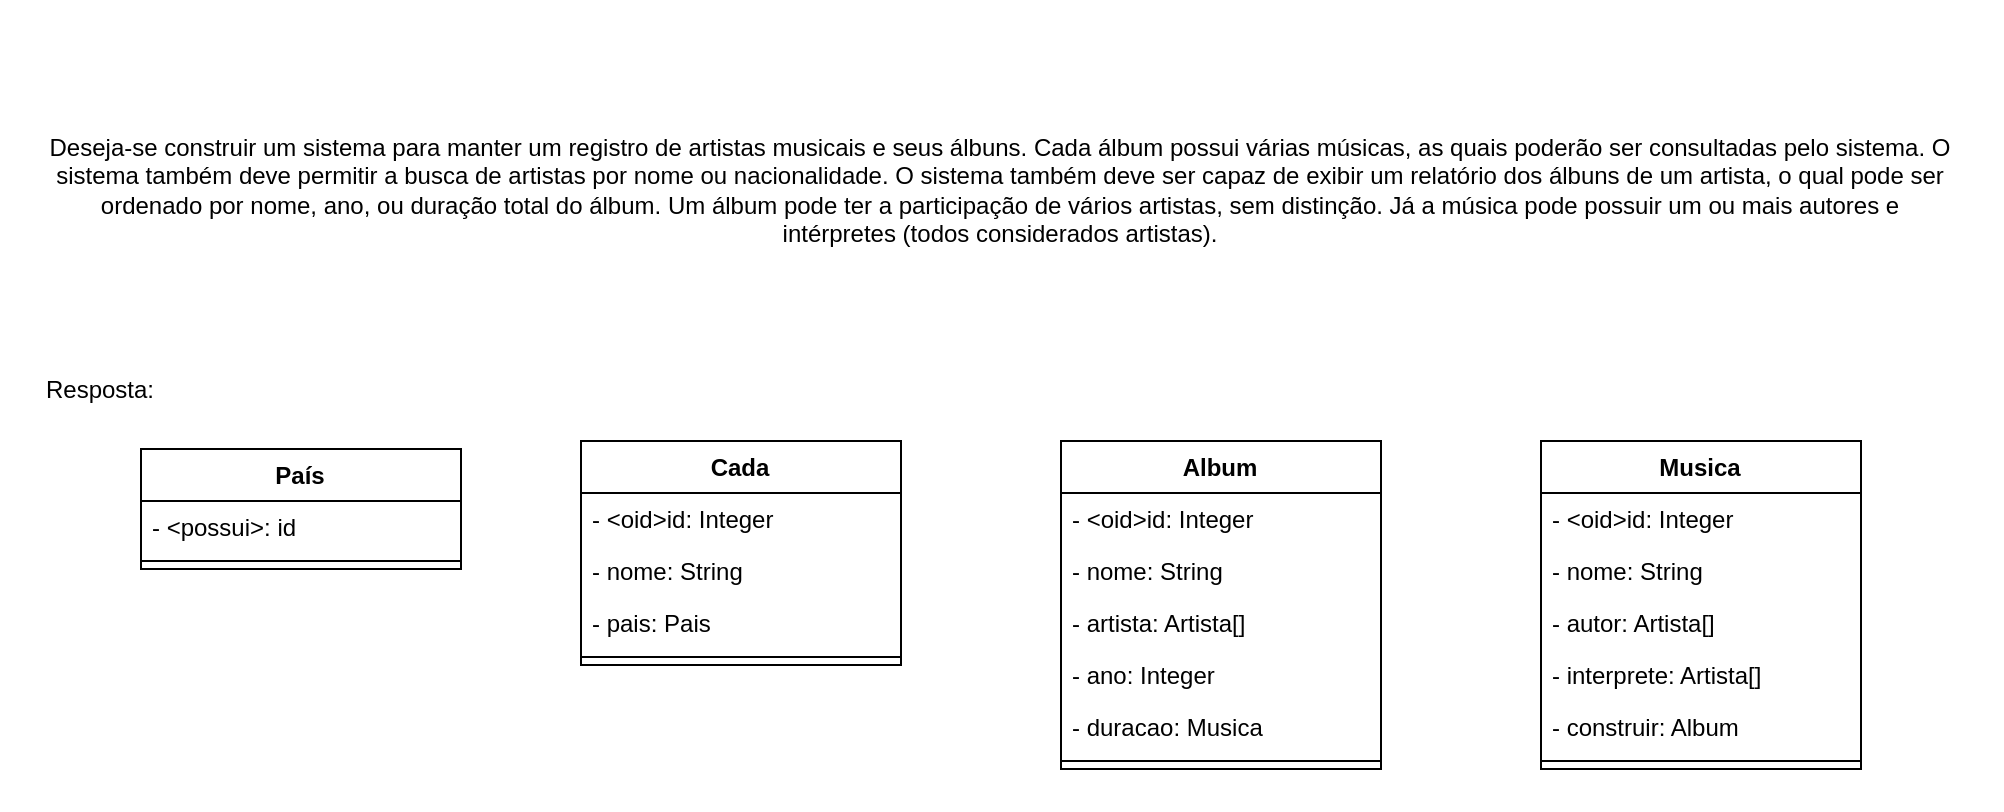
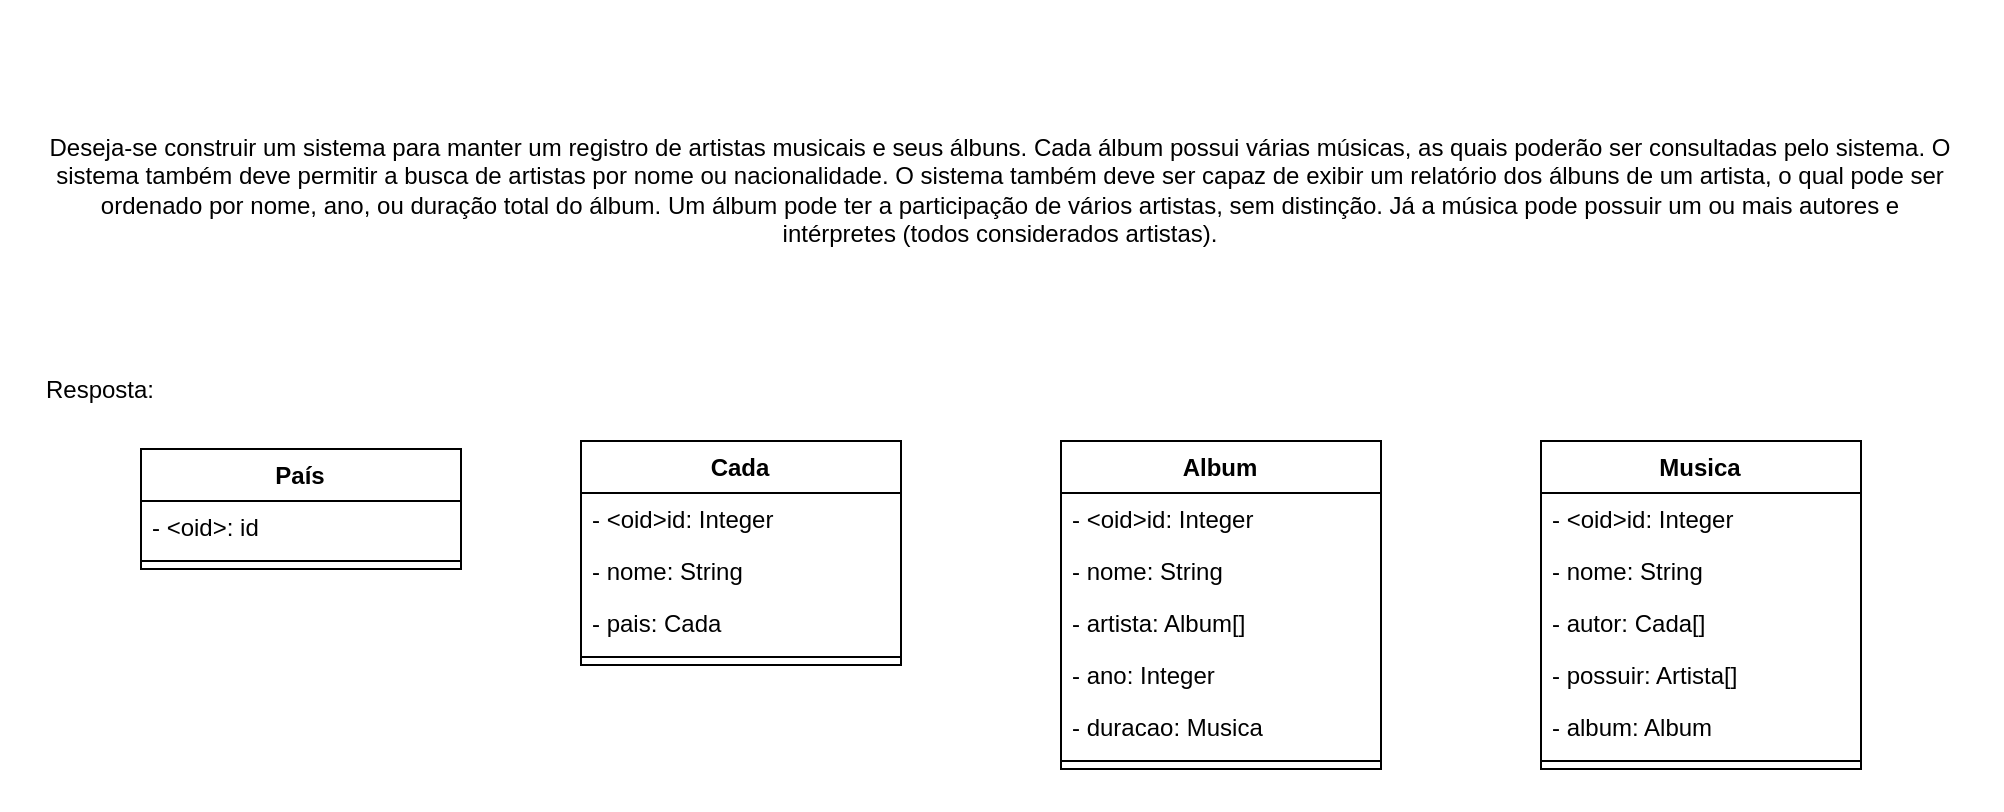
- <mxCell id="22" value="- &amp;lt;possui&amp;gt;: id" style="text;strokeColor=none;fillColor=none;align=left;verticalAlign=top;spacingLeft=4;spacingRight=4;overflow=hidden;rotatable=0;points=[[0,0.5],[1,0.5]];portConstraint=eastwest;whiteSpace=wrap;html=1;" vertex="1" parent="21"><mxGeometry y="26" width="160" height="26" as="geometry" /></mxCell>
+ <mxCell id="22" value="- &amp;lt;oid&amp;gt;: id" style="text;strokeColor=none;fillColor=none;align=left;verticalAlign=top;spacingLeft=4;spacingRight=4;overflow=hidden;rotatable=0;points=[[0,0.5],[1,0.5]];portConstraint=eastwest;whiteSpace=wrap;html=1;" vertex="1" parent="21"><mxGeometry y="26" width="160" height="26" as="geometry" /></mxCell>
- <mxCell id="5" value="- pais: Pais" style="text;strokeColor=none;fillColor=none;align=left;verticalAlign=top;spacingLeft=4;spacingRight=4;overflow=hidden;rotatable=0;points=[[0,0.5],[1,0.5]];portConstraint=eastwest;whiteSpace=wrap;html=1;" vertex="1" parent="2"><mxGeometry y="78" width="160" height="26" as="geometry" /></mxCell>
+ <mxCell id="5" value="- pais: Cada" style="text;strokeColor=none;fillColor=none;align=left;verticalAlign=top;spacingLeft=4;spacingRight=4;overflow=hidden;rotatable=0;points=[[0,0.5],[1,0.5]];portConstraint=eastwest;whiteSpace=wrap;html=1;" vertex="1" parent="2"><mxGeometry y="78" width="160" height="26" as="geometry" /></mxCell>
- <mxCell id="10" value="- artista: Artista[]&amp;nbsp;" style="text;strokeColor=none;fillColor=none;align=left;verticalAlign=top;spacingLeft=4;spacingRight=4;overflow=hidden;rotatable=0;points=[[0,0.5],[1,0.5]];portConstraint=eastwest;whiteSpace=wrap;html=1;" vertex="1" parent="7"><mxGeometry y="78" width="160" height="26" as="geometry" /></mxCell>
+ <mxCell id="10" value="- artista: Album[]&amp;nbsp;" style="text;strokeColor=none;fillColor=none;align=left;verticalAlign=top;spacingLeft=4;spacingRight=4;overflow=hidden;rotatable=0;points=[[0,0.5],[1,0.5]];portConstraint=eastwest;whiteSpace=wrap;html=1;" vertex="1" parent="7"><mxGeometry y="78" width="160" height="26" as="geometry" /></mxCell>
- <mxCell id="17" value="- autor: Artista[]" style="text;strokeColor=none;fillColor=none;align=left;verticalAlign=top;spacingLeft=4;spacingRight=4;overflow=hidden;rotatable=0;points=[[0,0.5],[1,0.5]];portConstraint=eastwest;whiteSpace=wrap;html=1;" vertex="1" parent="14"><mxGeometry y="78" width="160" height="26" as="geometry" /></mxCell>
+ <mxCell id="17" value="- autor: Cada[]" style="text;strokeColor=none;fillColor=none;align=left;verticalAlign=top;spacingLeft=4;spacingRight=4;overflow=hidden;rotatable=0;points=[[0,0.5],[1,0.5]];portConstraint=eastwest;whiteSpace=wrap;html=1;" vertex="1" parent="14"><mxGeometry y="78" width="160" height="26" as="geometry" /></mxCell>
- <mxCell id="18" value="- interprete: Artista[]" style="text;strokeColor=none;fillColor=none;align=left;verticalAlign=top;spacingLeft=4;spacingRight=4;overflow=hidden;rotatable=0;points=[[0,0.5],[1,0.5]];portConstraint=eastwest;whiteSpace=wrap;html=1;" vertex="1" parent="14"><mxGeometry y="104" width="160" height="26" as="geometry" /></mxCell>
+ <mxCell id="18" value="- possuir: Artista[]" style="text;strokeColor=none;fillColor=none;align=left;verticalAlign=top;spacingLeft=4;spacingRight=4;overflow=hidden;rotatable=0;points=[[0,0.5],[1,0.5]];portConstraint=eastwest;whiteSpace=wrap;html=1;" vertex="1" parent="14"><mxGeometry y="104" width="160" height="26" as="geometry" /></mxCell>
- <mxCell id="19" value="- construir: Album" style="text;strokeColor=none;fillColor=none;align=left;verticalAlign=top;spacingLeft=4;spacingRight=4;overflow=hidden;rotatable=0;points=[[0,0.5],[1,0.5]];portConstraint=eastwest;whiteSpace=wrap;html=1;" vertex="1" parent="14"><mxGeometry y="130" width="160" height="26" as="geometry" /></mxCell>
+ <mxCell id="19" value="- album: Album" style="text;strokeColor=none;fillColor=none;align=left;verticalAlign=top;spacingLeft=4;spacingRight=4;overflow=hidden;rotatable=0;points=[[0,0.5],[1,0.5]];portConstraint=eastwest;whiteSpace=wrap;html=1;" vertex="1" parent="14"><mxGeometry y="130" width="160" height="26" as="geometry" /></mxCell>
